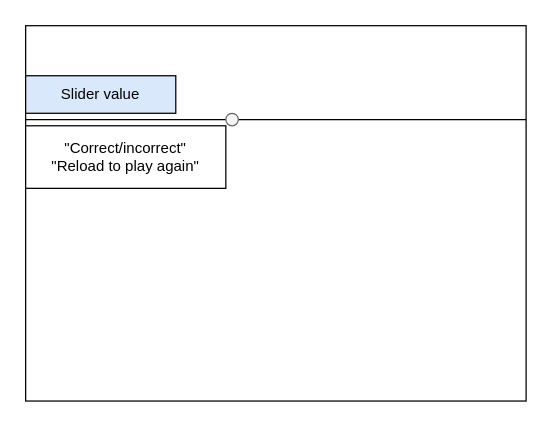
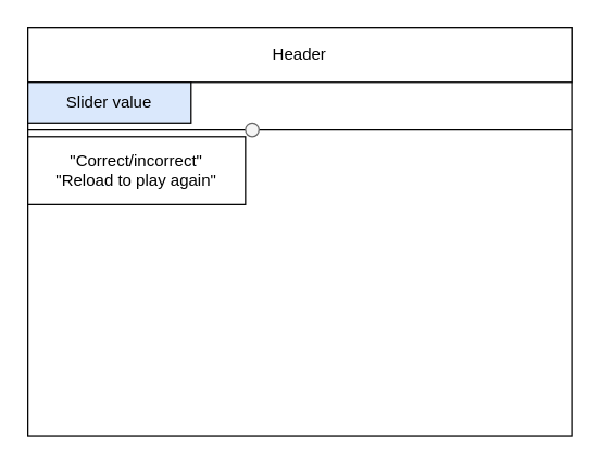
+ <mxCell id="3" value="Header" style="rounded=0;whiteSpace=wrap;html=1;" parent="1" vertex="1"><mxGeometry x="20" y="20" width="400" height="40" as="geometry" /></mxCell>
